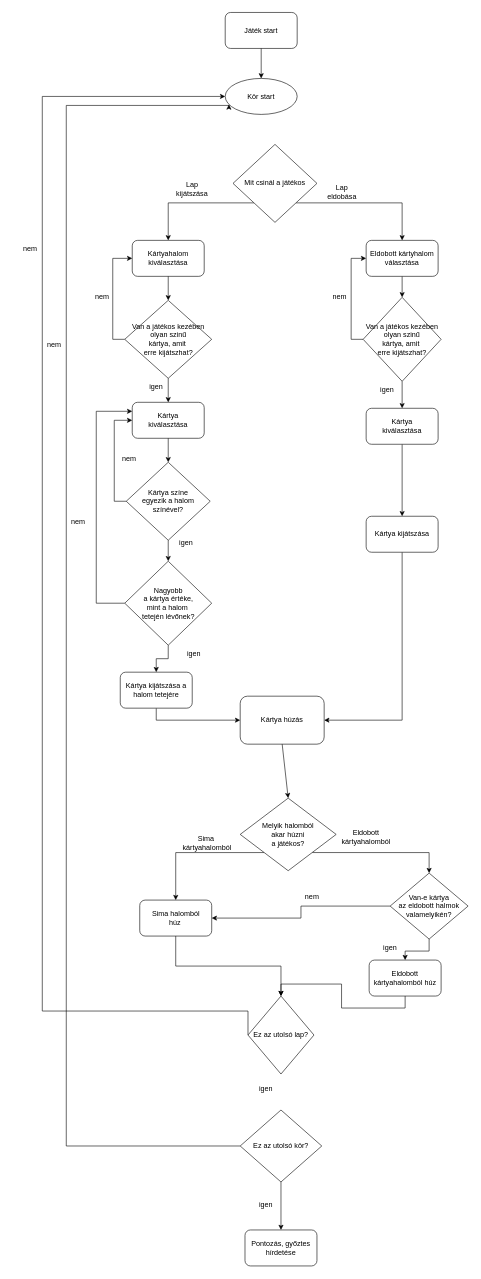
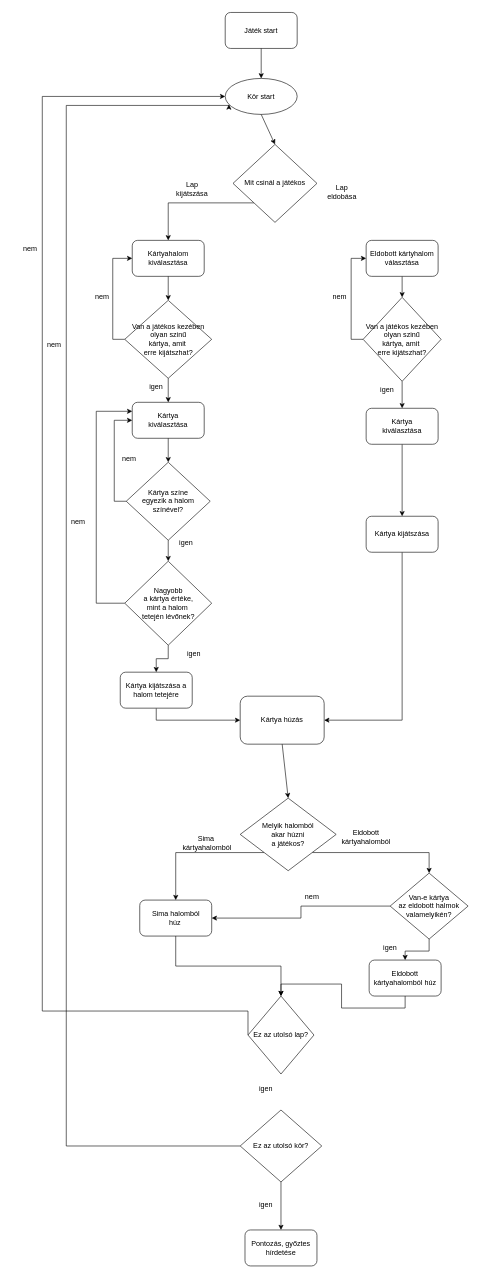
+ <mxCell id="20" value="" style="endArrow=classic;html=1;rounded=0;exitX=0.5;exitY=1;exitDx=0;exitDy=0;entryX=0.5;entryY=0;entryDx=0;entryDy=0;" parent="1" source="15" target="19" edge="1"><mxGeometry width="50" height="50" relative="1" as="geometry"><mxPoint x="110" y="190" as="sourcePoint" /><mxPoint x="160" y="140" as="targetPoint" /></mxGeometry></mxCell>
- <mxCell id="18" style="edgeStyle=orthogonalEdgeStyle;rounded=0;orthogonalLoop=1;jettySize=auto;html=1;exitX=1;exitY=1;exitDx=0;exitDy=0;entryX=0.5;entryY=0;entryDx=0;entryDy=0;" parent="1" source="19" target="45" edge="1"><mxGeometry relative="1" as="geometry" /></mxCell>
